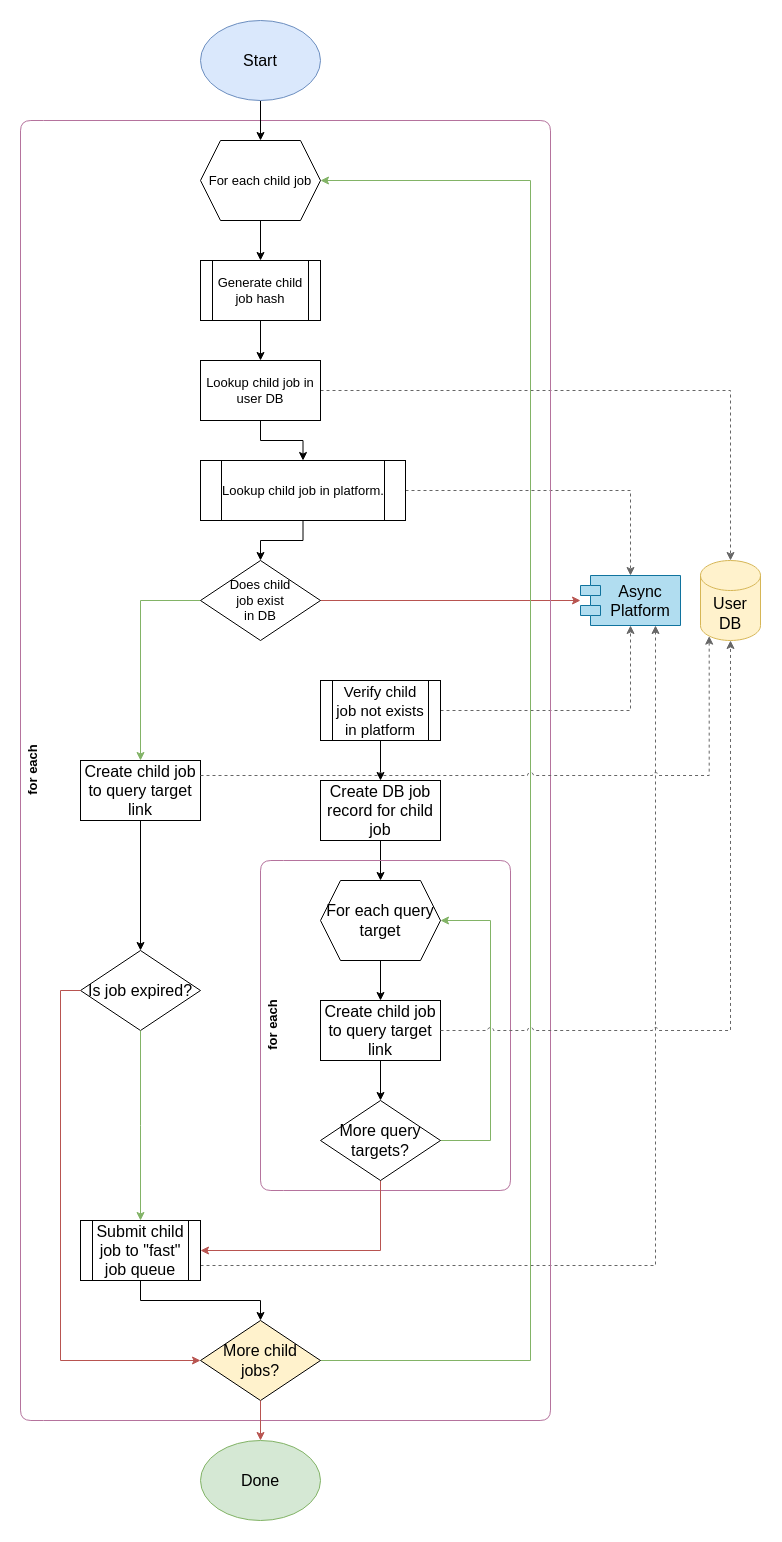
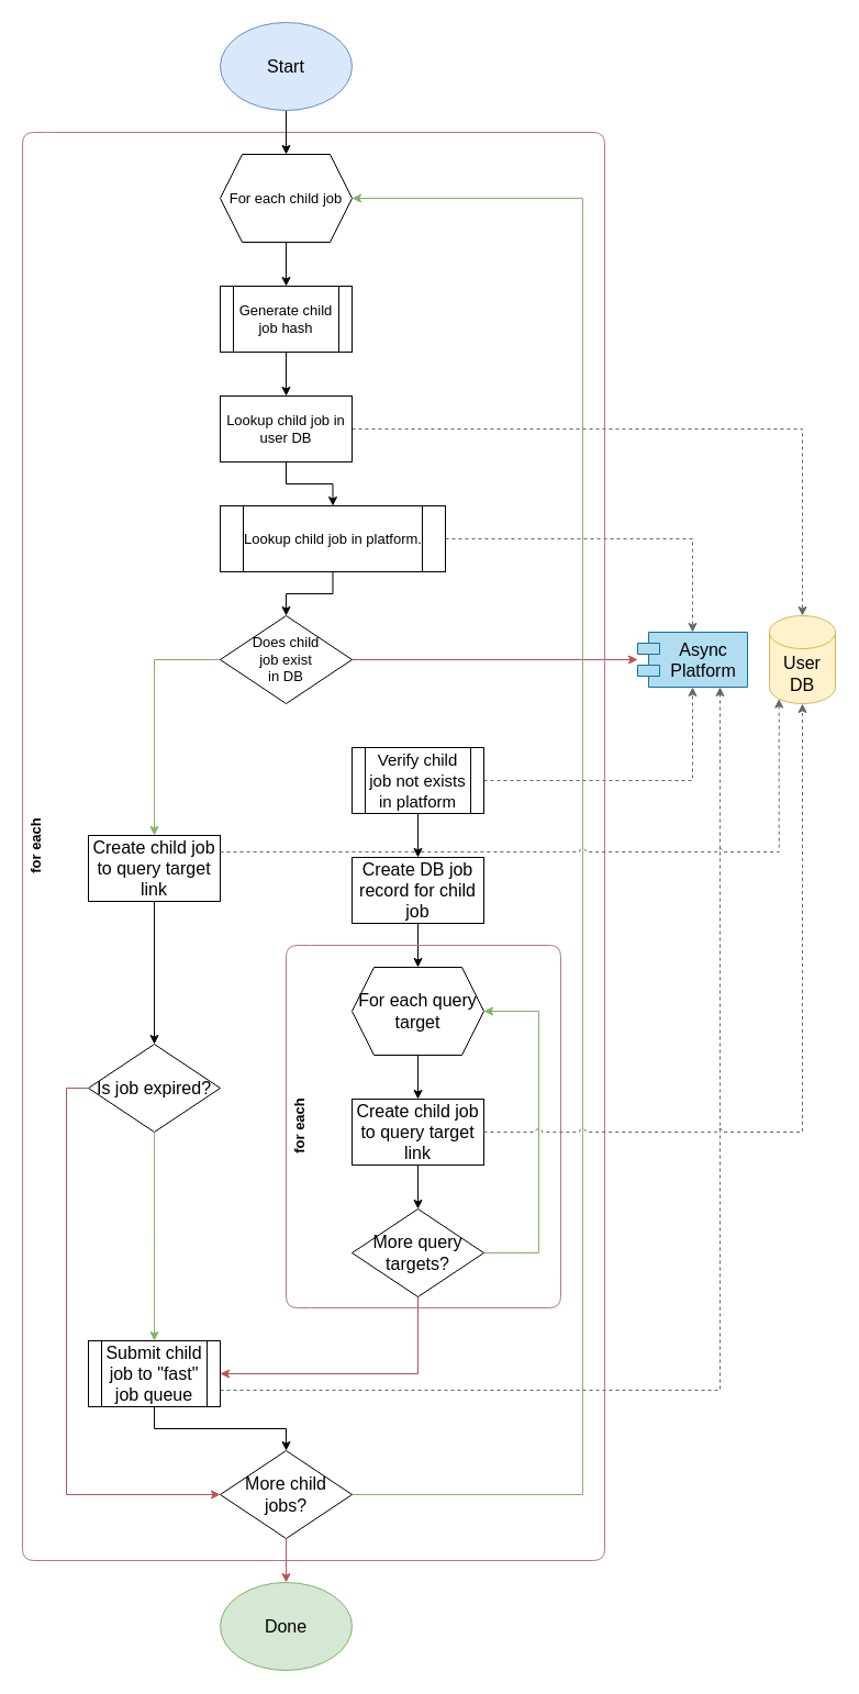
- <mxCell id="37" value="More child&lt;br&gt;jobs?" style="rhombus;whiteSpace=wrap;html=1;fontSize=16;fillColor=#fff2cc;" vertex="1" parent="31"><mxGeometry x="180" y="1200" width="120" height="80" as="geometry" /></mxCell>
+ <mxCell id="37" value="More child&lt;br&gt;jobs?" style="rhombus;whiteSpace=wrap;html=1;fontSize=16;" vertex="1" parent="31"><mxGeometry x="180" y="1200" width="120" height="80" as="geometry" /></mxCell>
